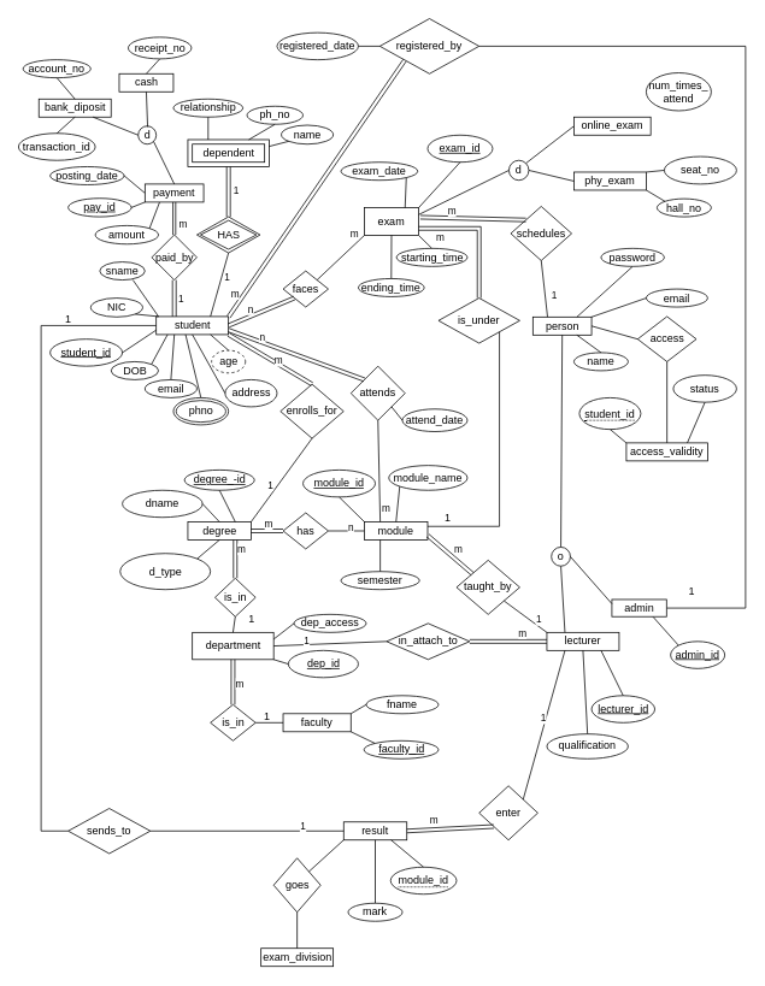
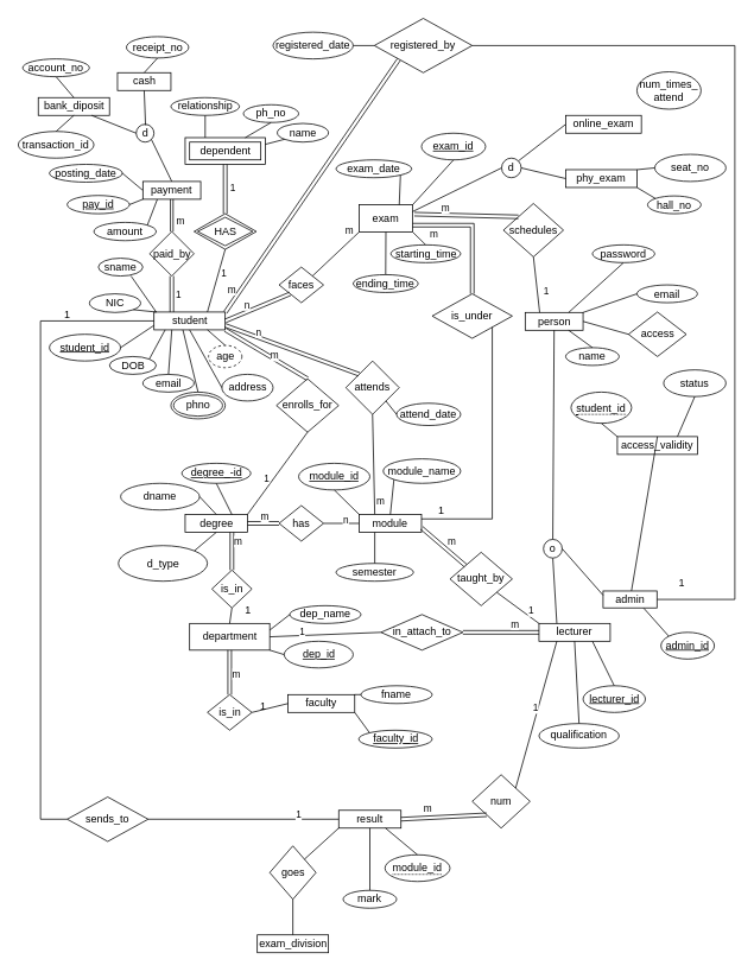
- <mxCell id="34" value="" style="endArrow=none;html=1;rounded=0;entryX=0.5;entryY=1;entryDx=0;entryDy=0;exitX=0.5;exitY=0;exitDx=0;exitDy=0;" parent="1" source="2" target="23" edge="1"><mxGeometry width="50" height="50" relative="1" as="geometry"><mxPoint x="80" y="480" as="sourcePoint" /><mxPoint x="130" y="430" as="targetPoint" /></mxGeometry></mxCell>
+ <mxCell id="34" value="" style="endArrow=none;html=1;rounded=0;exitX=0.5;exitY=0;exitDx=0;exitDy=0;" parent="1" source="2" target="176" edge="1"><mxGeometry width="50" height="50" relative="1" as="geometry"><mxPoint x="80" y="480" as="sourcePoint" /><mxPoint x="130" y="430" as="targetPoint" /></mxGeometry></mxCell>
- <mxCell id="97" value="dep_access" style="ellipse;whiteSpace=wrap;html=1;align=center;" parent="1" vertex="1"><mxGeometry x="325" y="680" width="80" height="20" as="geometry" /></mxCell>
+ <mxCell id="97" value="dep_name" style="ellipse;whiteSpace=wrap;html=1;align=center;" parent="1" vertex="1"><mxGeometry x="325" y="680" width="80" height="20" as="geometry" /></mxCell>
- <mxCell id="8" value="faculty" style="rounded=0;whiteSpace=wrap;html=1;" parent="1" vertex="1"><mxGeometry x="313" y="790" width="75" height="20" as="geometry" /></mxCell>
+ <mxCell id="8" value="faculty" style="rounded=0;whiteSpace=wrap;html=1;" parent="1" vertex="1"><mxGeometry x="323" y="780" width="75" height="20" as="geometry" /></mxCell>
- <mxCell id="22" value="enter" style="rhombus;whiteSpace=wrap;html=1;" parent="1" vertex="1"><mxGeometry x="530" y="870" width="65" height="60" as="geometry" /></mxCell>
+ <mxCell id="22" value="num" style="rhombus;whiteSpace=wrap;html=1;" parent="1" vertex="1"><mxGeometry x="530" y="870" width="65" height="60" as="geometry" /></mxCell>
